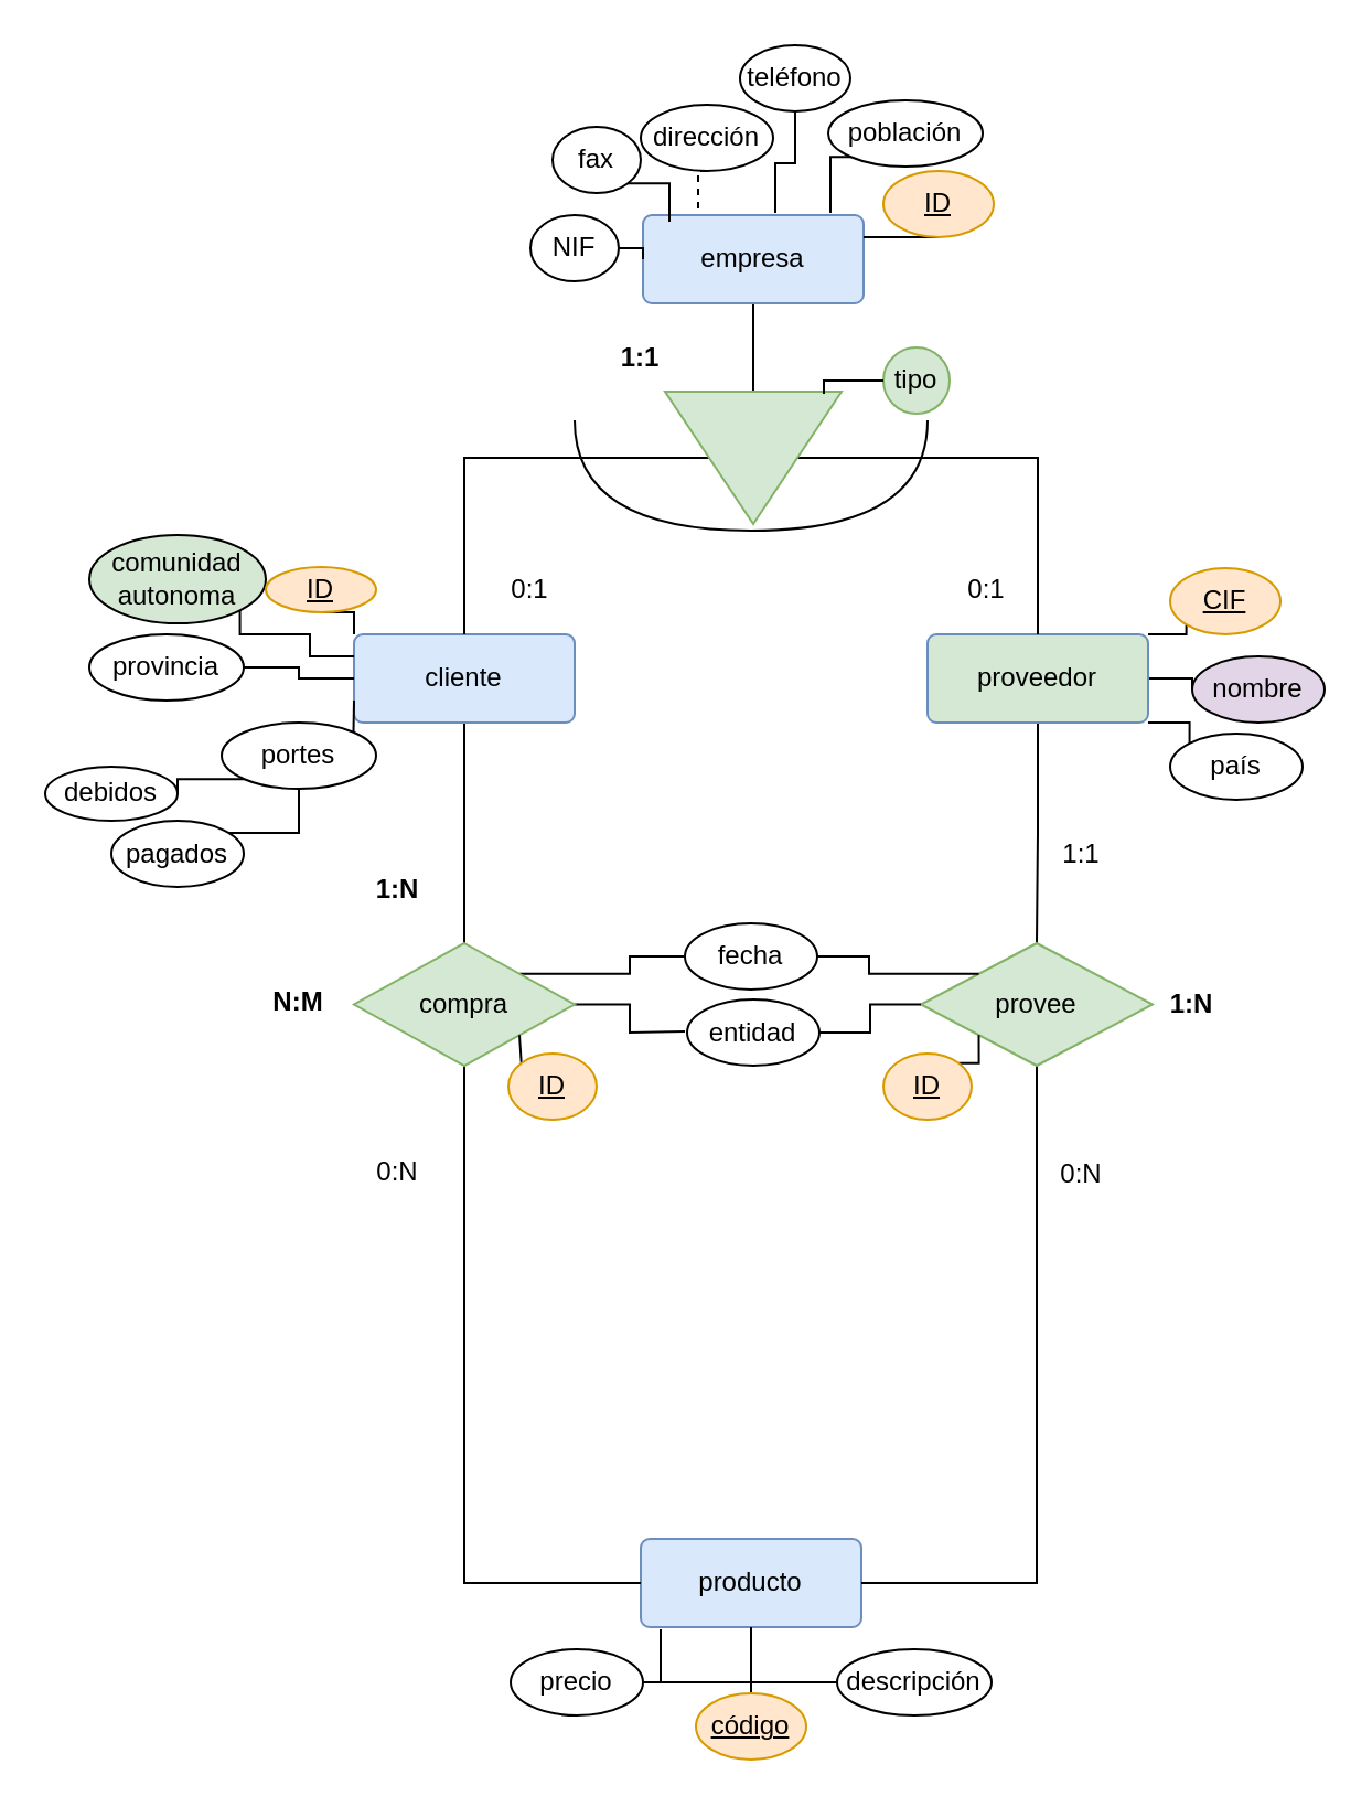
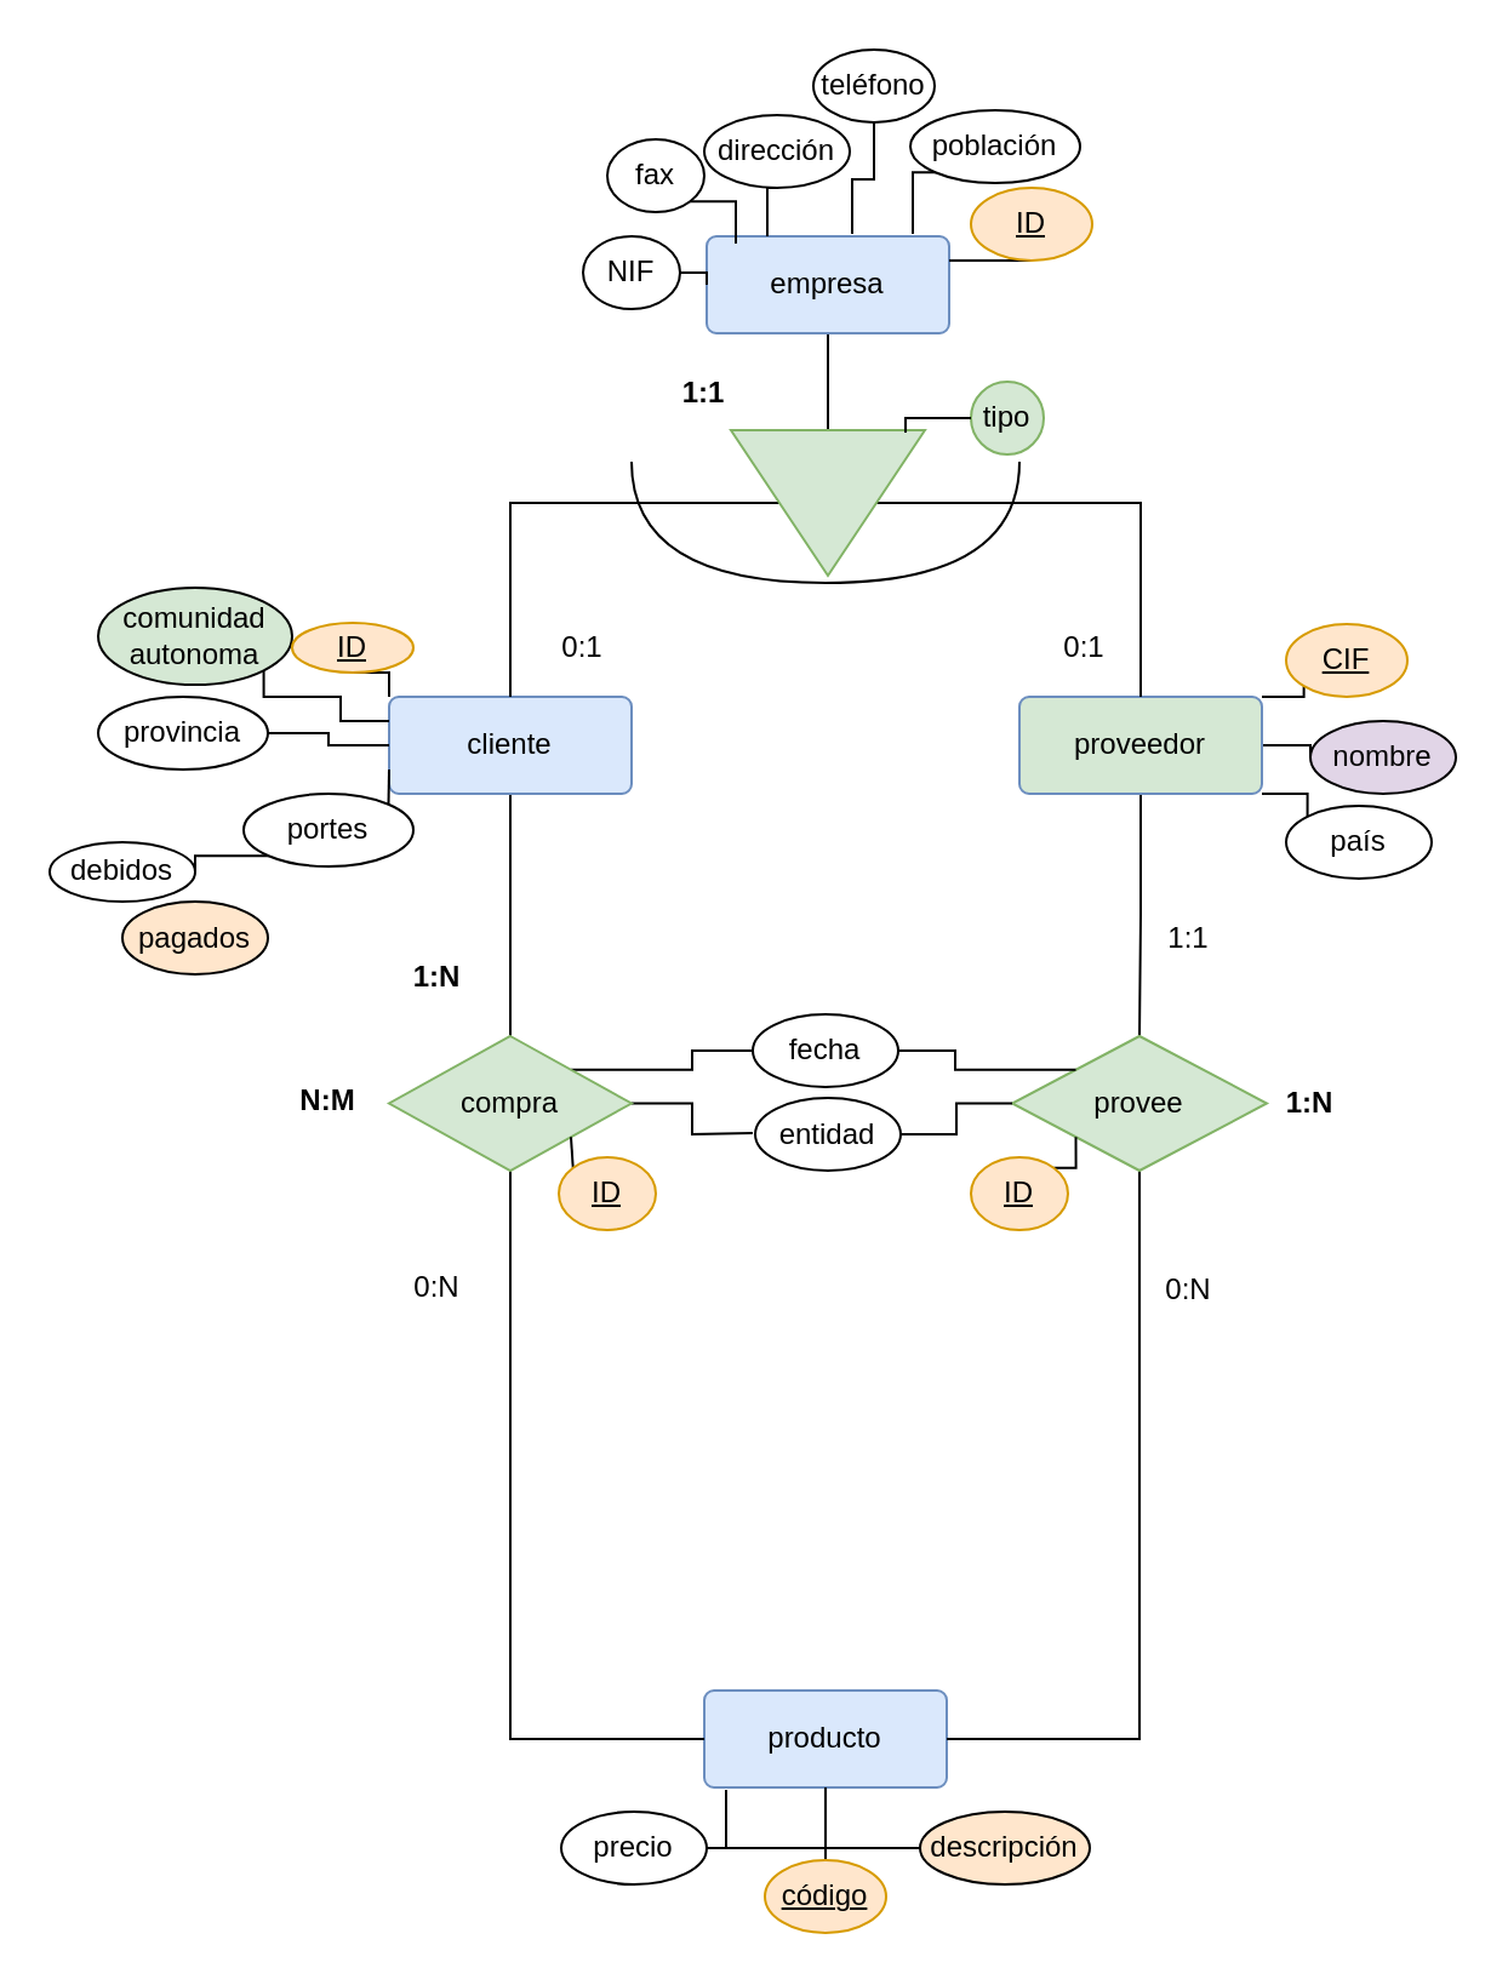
- <mxCell id="19" style="edgeStyle=orthogonalEdgeStyle;rounded=0;orthogonalLoop=1;jettySize=auto;html=1;exitX=0.5;exitY=1;exitDx=0;exitDy=0;entryX=0.25;entryY=0;entryDx=0;entryDy=0;endArrow=none;endFill=0;dashed=1;" edge="1" parent="1" source="20" target="10"><mxGeometry relative="1" as="geometry" /></mxCell>
+ <mxCell id="19" style="edgeStyle=orthogonalEdgeStyle;rounded=0;orthogonalLoop=1;jettySize=auto;html=1;exitX=0.5;exitY=1;exitDx=0;exitDy=0;entryX=0.25;entryY=0;entryDx=0;entryDy=0;endArrow=none;endFill=0;" edge="1" parent="1" source="20" target="10"><mxGeometry relative="1" as="geometry" /></mxCell>
- <mxCell id="36" value="" style="edgeStyle=orthogonalEdgeStyle;rounded=0;orthogonalLoop=1;jettySize=auto;html=1;endArrow=none;endFill=0;" edge="1" parent="1" source="38" target="42"><mxGeometry relative="1" as="geometry" /></mxCell>
- <mxCell id="42" value="pagados" style="ellipse;whiteSpace=wrap;html=1;align=center;" vertex="1" parent="1"><mxGeometry x="50" y="371.5" width="60" height="30" as="geometry" /></mxCell>
+ <mxCell id="42" value="pagados" style="ellipse;whiteSpace=wrap;html=1;align=center;fillColor=#ffe6cc;" vertex="1" parent="1"><mxGeometry x="50" y="371.5" width="60" height="30" as="geometry" /></mxCell>
- <mxCell id="61" value="descripción" style="ellipse;whiteSpace=wrap;html=1;align=center;" vertex="1" parent="1"><mxGeometry x="379" y="747" width="70" height="30" as="geometry" /></mxCell>
+ <mxCell id="61" value="descripción" style="ellipse;whiteSpace=wrap;html=1;align=center;fillColor=#ffe6cc;" vertex="1" parent="1"><mxGeometry x="379" y="747" width="70" height="30" as="geometry" /></mxCell>
